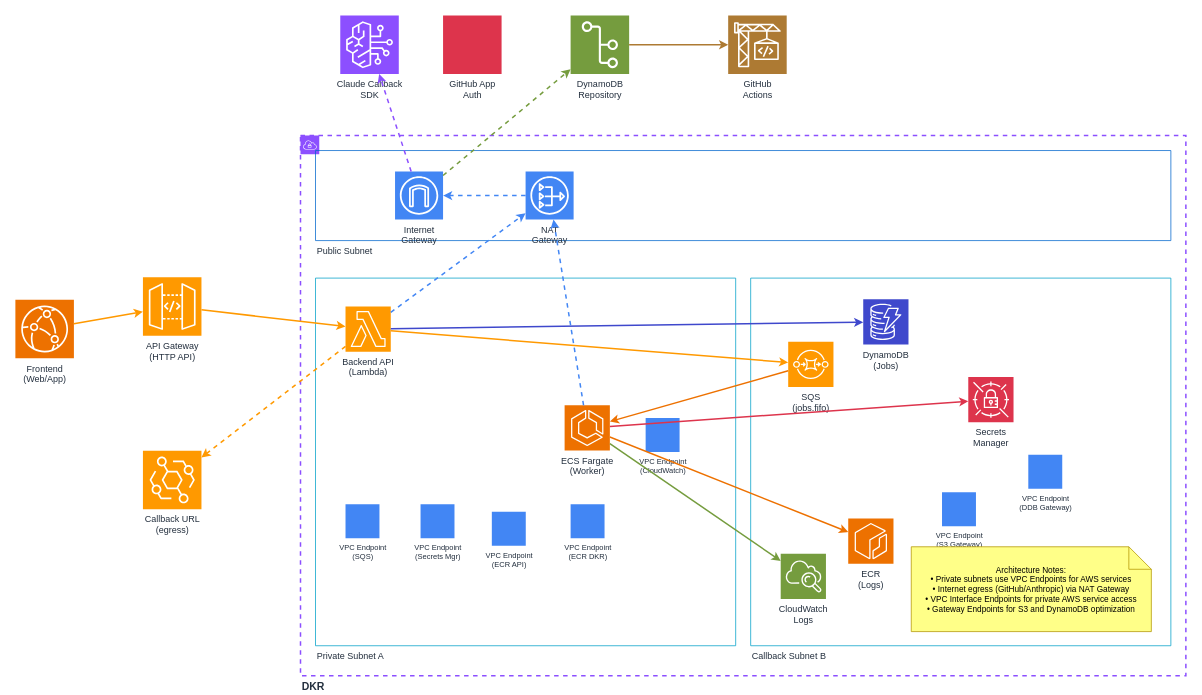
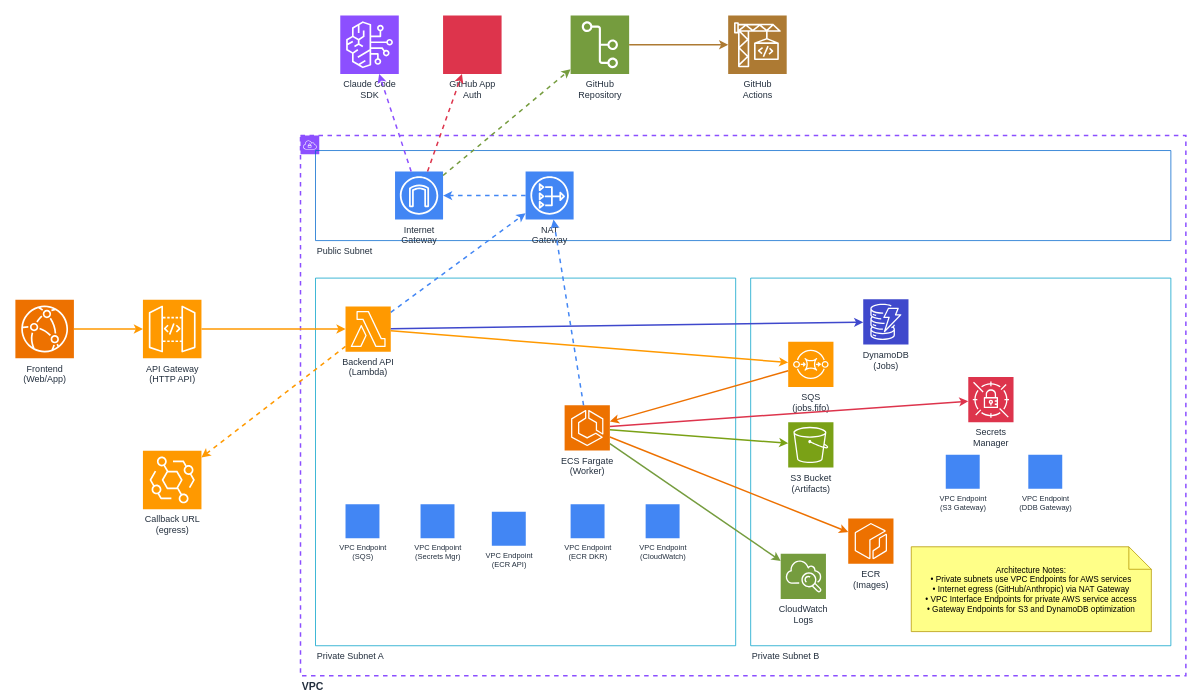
- <mxCell id="28" value="Claude Callback&#10;SDK" style="sketch=0;points=[[0,0,0],[0.25,0,0],[0.5,0,0],[0.75,0,0],[1,0,0],[0,1,0],[0.25,1,0],[0.5,1,0],[0.75,1,0],[1,1,0],[0,0.25,0],[0,0.5,0],[0,0.75,0],[1,0.25,0],[1,0.5,0],[1,0.75,0]];outlineConnect=0;fontColor=#232F3E;fillColor=#8C4FFF;strokeColor=#ffffff;dashed=0;verticalLabelPosition=bottom;verticalAlign=top;align=center;html=1;fontSize=12;fontStyle=0;aspect=fixed;shape=mxgraph.aws4.resourceIcon;resIcon=mxgraph.aws4.bedrock;" parent="1" vertex="1"><mxGeometry x="453" y="20" width="78" height="78" as="geometry" /></mxCell>
+ <mxCell id="28" value="Claude Code&#10;SDK" style="sketch=0;points=[[0,0,0],[0.25,0,0],[0.5,0,0],[0.75,0,0],[1,0,0],[0,1,0],[0.25,1,0],[0.5,1,0],[0.75,1,0],[1,1,0],[0,0.25,0],[0,0.5,0],[0,0.75,0],[1,0.25,0],[1,0.5,0],[1,0.75,0]];outlineConnect=0;fontColor=#232F3E;fillColor=#8C4FFF;strokeColor=#ffffff;dashed=0;verticalLabelPosition=bottom;verticalAlign=top;align=center;html=1;fontSize=12;fontStyle=0;aspect=fixed;shape=mxgraph.aws4.resourceIcon;resIcon=mxgraph.aws4.bedrock;" parent="1" vertex="1"><mxGeometry x="453" y="20" width="78" height="78" as="geometry" /></mxCell>
- <mxCell id="26" value="DynamoDB&#10;Repository" style="sketch=0;points=[[0,0,0],[0.25,0,0],[0.5,0,0],[0.75,0,0],[1,0,0],[0,1,0],[0.25,1,0],[0.5,1,0],[0.75,1,0],[1,1,0],[0,0.25,0],[0,0.5,0],[0,0.75,0],[1,0.25,0],[1,0.5,0],[1,0.75,0]];outlineConnect=0;fontColor=#232F3E;fillColor=#759C3E;strokeColor=#ffffff;dashed=0;verticalLabelPosition=bottom;verticalAlign=top;align=center;html=1;fontSize=12;fontStyle=0;aspect=fixed;shape=mxgraph.aws4.resourceIcon;resIcon=mxgraph.aws4.git_repository;" parent="1" vertex="1"><mxGeometry x="760" y="20" width="78" height="78" as="geometry" /></mxCell>
+ <mxCell id="26" value="GitHub&#10;Repository" style="sketch=0;points=[[0,0,0],[0.25,0,0],[0.5,0,0],[0.75,0,0],[1,0,0],[0,1,0],[0.25,1,0],[0.5,1,0],[0.75,1,0],[1,1,0],[0,0.25,0],[0,0.5,0],[0,0.75,0],[1,0.25,0],[1,0.5,0],[1,0.75,0]];outlineConnect=0;fontColor=#232F3E;fillColor=#759C3E;strokeColor=#ffffff;dashed=0;verticalLabelPosition=bottom;verticalAlign=top;align=center;html=1;fontSize=12;fontStyle=0;aspect=fixed;shape=mxgraph.aws4.resourceIcon;resIcon=mxgraph.aws4.git_repository;" parent="1" vertex="1"><mxGeometry x="760" y="20" width="78" height="78" as="geometry" /></mxCell>
+ <mxCell id="44" style="dashed=1;strokeColor=#DD344C;strokeWidth=2;endArrow=classic;endFill=1;" parent="1" source="14" target="27" edge="1"><mxGeometry relative="1" as="geometry" /></mxCell>
- <mxCell id="25" value="API Gateway&#10;(HTTP API)" style="sketch=0;points=[[0,0,0],[0.25,0,0],[0.5,0,0],[0.75,0,0],[1,0,0],[0,1,0],[0.25,1,0],[0.5,1,0],[0.75,1,0],[1,1,0],[0,0.25,0],[0,0.5,0],[0,0.75,0],[1,0.25,0],[1,0.5,0],[1,0.75,0]];outlineConnect=0;fontColor=#232F3E;fillColor=#FF9900;strokeColor=#ffffff;dashed=0;verticalLabelPosition=bottom;verticalAlign=top;align=center;html=1;fontSize=12;fontStyle=0;aspect=fixed;shape=mxgraph.aws4.resourceIcon;resIcon=mxgraph.aws4.api_gateway;" parent="1" vertex="1"><mxGeometry x="190" y="368.846" width="78" height="78" as="geometry" /></mxCell>
+ <mxCell id="25" value="API Gateway&#10;(HTTP API)" style="sketch=0;points=[[0,0,0],[0.25,0,0],[0.5,0,0],[0.75,0,0],[1,0,0],[0,1,0],[0.25,1,0],[0.5,1,0],[0.75,1,0],[1,1,0],[0,0.25,0],[0,0.5,0],[0,0.75,0],[1,0.25,0],[1,0.5,0],[1,0.75,0]];outlineConnect=0;fontColor=#232F3E;fillColor=#FF9900;strokeColor=#ffffff;dashed=0;verticalLabelPosition=bottom;verticalAlign=top;align=center;html=1;fontSize=12;fontStyle=0;aspect=fixed;shape=mxgraph.aws4.resourceIcon;resIcon=mxgraph.aws4.api_gateway;" parent="1" vertex="1"><mxGeometry x="190" y="398.846" width="78" height="78" as="geometry" /></mxCell>
- <mxCell id="23" value="VPC Endpoint&#10;(CloudWatch)" style="sketch=0;points=[[0,0,0],[0.25,0,0],[0.5,0,0],[0.75,0,0],[1,0,0],[0,1,0],[0.25,1,0],[0.5,1,0],[0.75,1,0],[1,1,0],[0,0.25,0],[0,0.5,0],[0,0.75,0],[1,0.25,0],[1,0.5,0],[1,0.75,0]];outlineConnect=0;fontColor=#232F3E;fillColor=#4286F4;strokeColor=#ffffff;dashed=0;verticalLabelPosition=bottom;verticalAlign=top;align=center;html=1;fontSize=10;fontStyle=0;aspect=fixed;shape=mxgraph.aws4.resourceIcon;resIcon=mxgraph.aws4.vpc_endpoints;" parent="16" vertex="1"><mxGeometry x="440" y="186.538" width="45.231" height="45.231" as="geometry" /></mxCell>
+ <mxCell id="23" value="VPC Endpoint&#10;(CloudWatch)" style="sketch=0;points=[[0,0,0],[0.25,0,0],[0.5,0,0],[0.75,0,0],[1,0,0],[0,1,0],[0.25,1,0],[0.5,1,0],[0.75,1,0],[1,1,0],[0,0.25,0],[0,0.5,0],[0,0.75,0],[1,0.25,0],[1,0.5,0],[1,0.75,0]];outlineConnect=0;fontColor=#232F3E;fillColor=#4286F4;strokeColor=#ffffff;dashed=0;verticalLabelPosition=bottom;verticalAlign=top;align=center;html=1;fontSize=10;fontStyle=0;aspect=fixed;shape=mxgraph.aws4.resourceIcon;resIcon=mxgraph.aws4.vpc_endpoints;" parent="16" vertex="1"><mxGeometry x="440" y="301.538" width="45.231" height="45.231" as="geometry" /></mxCell>
+ <mxCell id="37" style="strokeColor=#7AA116;strokeWidth=2;endArrow=classic;endFill=1;" parent="1" source="18" target="4" edge="1"><mxGeometry relative="1" as="geometry" /></mxCell>
+ <mxCell id="4" value="S3 Bucket&#10;(Artifacts)" style="sketch=0;points=[[0,0,0],[0.25,0,0],[0.5,0,0],[0.75,0,0],[1,0,0],[0,1,0],[0.25,1,0],[0.5,1,0],[0.75,1,0],[1,1,0],[0,0.25,0],[0,0.5,0],[0,0.75,0],[1,0.25,0],[1,0.5,0],[1,0.75,0]];outlineConnect=0;fontColor=#232F3E;fillColor=#7AA116;strokeColor=#ffffff;dashed=0;verticalLabelPosition=bottom;verticalAlign=top;align=center;html=1;fontSize=12;fontStyle=0;aspect=fixed;shape=mxgraph.aws4.resourceIcon;resIcon=mxgraph.aws4.s3;" parent="3" vertex="1"><mxGeometry x="50" y="192.231" width="60.308" height="60.308" as="geometry" /></mxCell>
- <mxCell id="10" value="VPC Endpoint&#10;(S3 Gateway)" style="sketch=0;points=[[0,0,0],[0.25,0,0],[0.5,0,0],[0.75,0,0],[1,0,0],[0,1,0],[0.25,1,0],[0.5,1,0],[0.75,1,0],[1,1,0],[0,0.25,0],[0,0.5,0],[0,0.75,0],[1,0.25,0],[1,0.5,0],[1,0.75,0]];outlineConnect=0;fontColor=#232F3E;fillColor=#4286F4;strokeColor=#ffffff;dashed=0;verticalLabelPosition=bottom;verticalAlign=top;align=center;html=1;fontSize=10;fontStyle=0;aspect=fixed;shape=mxgraph.aws4.resourceIcon;resIcon=mxgraph.aws4.vpc_endpoint;" parent="3" vertex="1"><mxGeometry x="255" y="285.577" width="45.231" height="45.231" as="geometry" /></mxCell>
+ <mxCell id="10" value="VPC Endpoint&#10;(S3 Gateway)" style="sketch=0;points=[[0,0,0],[0.25,0,0],[0.5,0,0],[0.75,0,0],[1,0,0],[0,1,0],[0.25,1,0],[0.5,1,0],[0.75,1,0],[1,1,0],[0,0.25,0],[0,0.5,0],[0,0.75,0],[1,0.25,0],[1,0.5,0],[1,0.75,0]];outlineConnect=0;fontColor=#232F3E;fillColor=#4286F4;strokeColor=#ffffff;dashed=0;verticalLabelPosition=bottom;verticalAlign=top;align=center;html=1;fontSize=10;fontStyle=0;aspect=fixed;shape=mxgraph.aws4.resourceIcon;resIcon=mxgraph.aws4.vpc_endpoint;" parent="3" vertex="1"><mxGeometry x="260" y="235.577" width="45.231" height="45.231" as="geometry" /></mxCell>
- <mxCell id="8" value="ECR&#10;(Logs)" style="sketch=0;points=[[0,0,0],[0.25,0,0],[0.5,0,0],[0.75,0,0],[1,0,0],[0,1,0],[0.25,1,0],[0.5,1,0],[0.75,1,0],[1,1,0],[0,0.25,0],[0,0.5,0],[0,0.75,0],[1,0.25,0],[1,0.5,0],[1,0.75,0]];outlineConnect=0;fontColor=#232F3E;fillColor=#ED7100;strokeColor=#ffffff;dashed=0;verticalLabelPosition=bottom;verticalAlign=top;align=center;html=1;fontSize=12;fontStyle=0;aspect=fixed;shape=mxgraph.aws4.resourceIcon;resIcon=mxgraph.aws4.ecr;" parent="3" vertex="1"><mxGeometry x="130" y="320.385" width="60.308" height="60.308" as="geometry" /></mxCell>
+ <mxCell id="8" value="ECR&#10;(Images)" style="sketch=0;points=[[0,0,0],[0.25,0,0],[0.5,0,0],[0.75,0,0],[1,0,0],[0,1,0],[0.25,1,0],[0.5,1,0],[0.75,1,0],[1,1,0],[0,0.25,0],[0,0.5,0],[0,0.75,0],[1,0.25,0],[1,0.5,0],[1,0.75,0]];outlineConnect=0;fontColor=#232F3E;fillColor=#ED7100;strokeColor=#ffffff;dashed=0;verticalLabelPosition=bottom;verticalAlign=top;align=center;html=1;fontSize=12;fontStyle=0;aspect=fixed;shape=mxgraph.aws4.resourceIcon;resIcon=mxgraph.aws4.ecr;" parent="3" vertex="1"><mxGeometry x="130" y="320.385" width="60.308" height="60.308" as="geometry" /></mxCell>
- <mxCell id="3" value="Callback Subnet B" style="sketch=0;points=[[0,0,0],[0.25,0,0],[0.5,0,0],[0.75,0,0],[1,0,0],[0,1,0],[0.25,1,0],[0.5,1,0],[0.75,1,0],[1,1,0]];outlineConnect=0;fontColor=#232F3E;fillColor=none;strokeColor=#00A1C9;dashed=0;verticalLabelPosition=bottom;verticalAlign=top;align=left;html=1;fontSize=12;shape=mxgraph.aws4.group;grIcon=mxgraph.aws4.group_private_subnet;strokeWidth=1;" parent="2" vertex="1"><mxGeometry x="600" y="190" width="560" height="490" as="geometry" /></mxCell>
+ <mxCell id="3" value="Private Subnet B" style="sketch=0;points=[[0,0,0],[0.25,0,0],[0.5,0,0],[0.75,0,0],[1,0,0],[0,1,0],[0.25,1,0],[0.5,1,0],[0.75,1,0],[1,1,0]];outlineConnect=0;fontColor=#232F3E;fillColor=none;strokeColor=#00A1C9;dashed=0;verticalLabelPosition=bottom;verticalAlign=top;align=left;html=1;fontSize=12;shape=mxgraph.aws4.group;grIcon=mxgraph.aws4.group_private_subnet;strokeWidth=1;" parent="2" vertex="1"><mxGeometry x="600" y="190" width="560" height="490" as="geometry" /></mxCell>
- <mxCell id="2" value="DKR" style="sketch=0;points=[[0,0,0],[0.25,0,0],[0.5,0,0],[0.75,0,0],[1,0,0],[0,1,0],[0.25,1,0],[0.5,1,0],[0.75,1,0],[1,1,0]];outlineConnect=0;fontColor=#232F3E;fillColor=none;strokeColor=#8C4FFF;dashed=1;verticalLabelPosition=bottom;verticalAlign=top;align=left;html=1;fontSize=14;fontStyle=1;shape=mxgraph.aws4.group;grIcon=mxgraph.aws4.group_vpc;strokeWidth=2;" parent="1" vertex="1"><mxGeometry x="400" y="180" width="1180" height="720" as="geometry" /></mxCell>
+ <mxCell id="2" value="VPC" style="sketch=0;points=[[0,0,0],[0.25,0,0],[0.5,0,0],[0.75,0,0],[1,0,0],[0,1,0],[0.25,1,0],[0.5,1,0],[0.75,1,0],[1,1,0]];outlineConnect=0;fontColor=#232F3E;fillColor=none;strokeColor=#8C4FFF;dashed=1;verticalLabelPosition=bottom;verticalAlign=top;align=left;html=1;fontSize=14;fontStyle=1;shape=mxgraph.aws4.group;grIcon=mxgraph.aws4.group_vpc;strokeWidth=2;" parent="1" vertex="1"><mxGeometry x="400" y="180" width="1180" height="720" as="geometry" /></mxCell>
